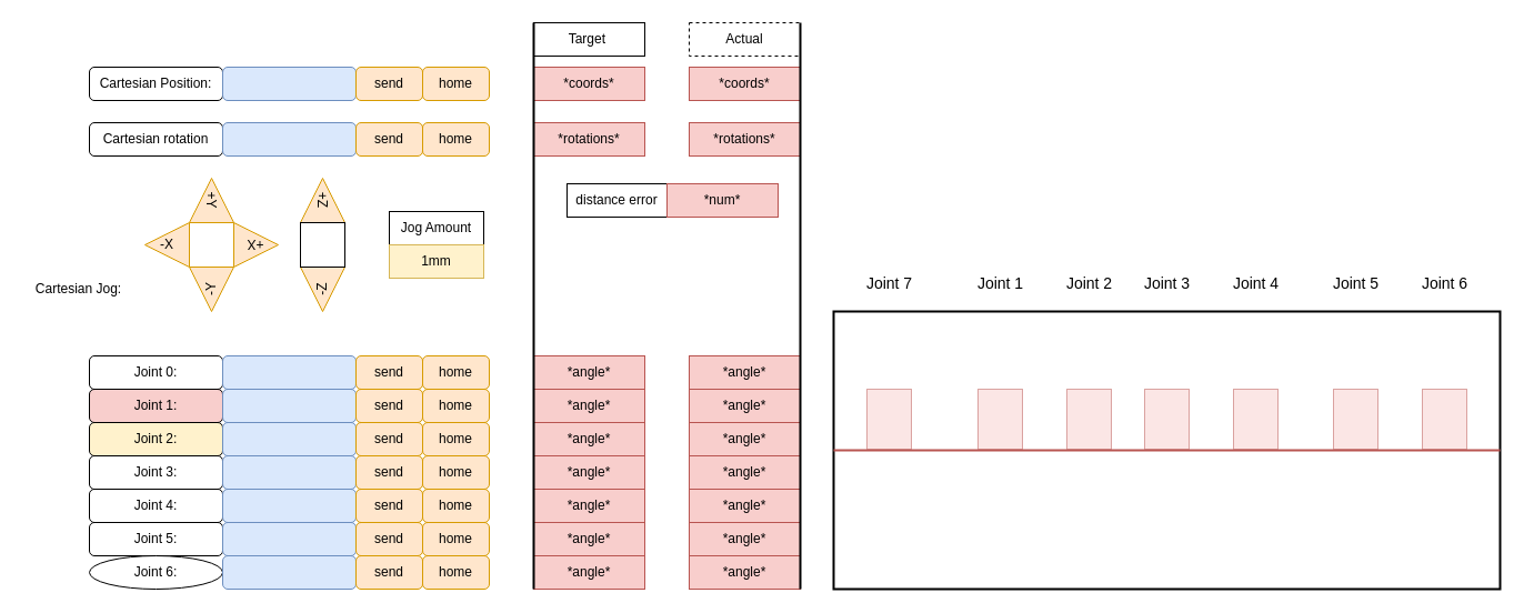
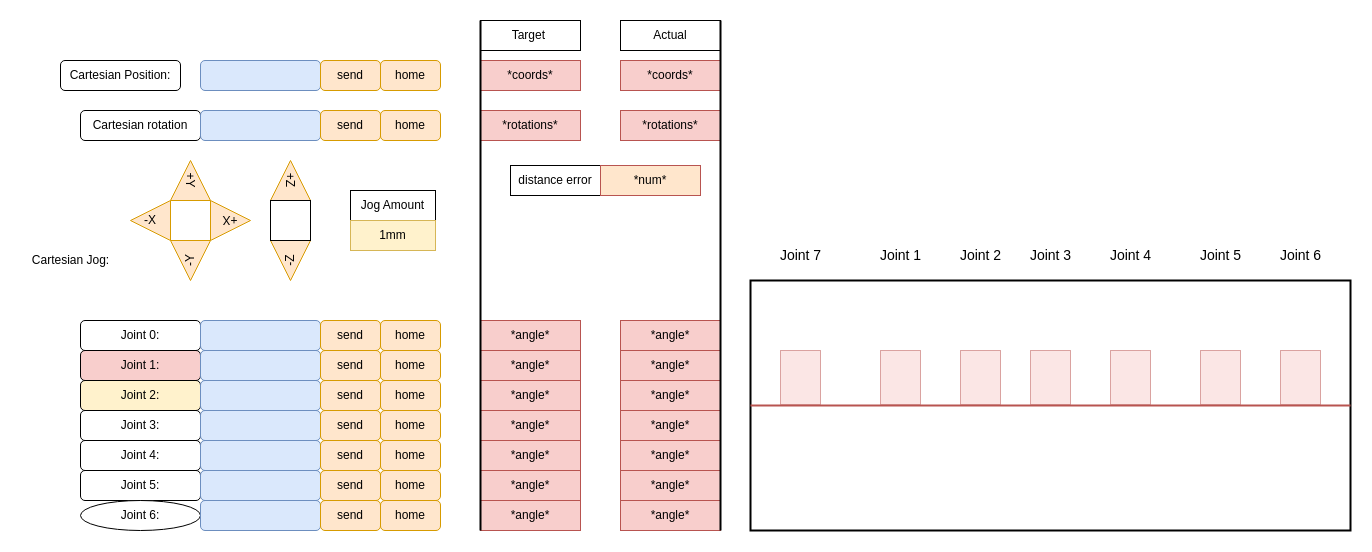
- <mxCell id="19" value="Actual" style="rounded=0;whiteSpace=wrap;html=1;dashed=1;" vertex="1" parent="1"><mxGeometry x="620" y="20" width="100" height="30" as="geometry" /></mxCell>
+ <mxCell id="19" value="Actual" style="rounded=0;whiteSpace=wrap;html=1;" vertex="1" parent="1"><mxGeometry x="620" y="20" width="100" height="30" as="geometry" /></mxCell>
- <mxCell id="2" value="Cartesian Position:" style="rounded=1;whiteSpace=wrap;html=1;" vertex="1" parent="1"><mxGeometry x="80" y="60" width="120" height="30" as="geometry" /></mxCell>
+ <mxCell id="2" value="Cartesian Position:" style="rounded=1;whiteSpace=wrap;html=1;" vertex="1" parent="1"><mxGeometry x="60" y="60" width="120" height="30" as="geometry" /></mxCell>
- <mxCell id="25" value="*num*" style="rounded=0;whiteSpace=wrap;html=1;fillColor=#f8cecc;strokeColor=#b85450;" vertex="1" parent="1"><mxGeometry x="600" y="165" width="100" height="30" as="geometry" /></mxCell>
+ <mxCell id="25" value="*num*" style="rounded=0;whiteSpace=wrap;html=1;fillColor=#ffe6cc;strokeColor=#b85450;" vertex="1" parent="1"><mxGeometry x="600" y="165" width="100" height="30" as="geometry" /></mxCell>
